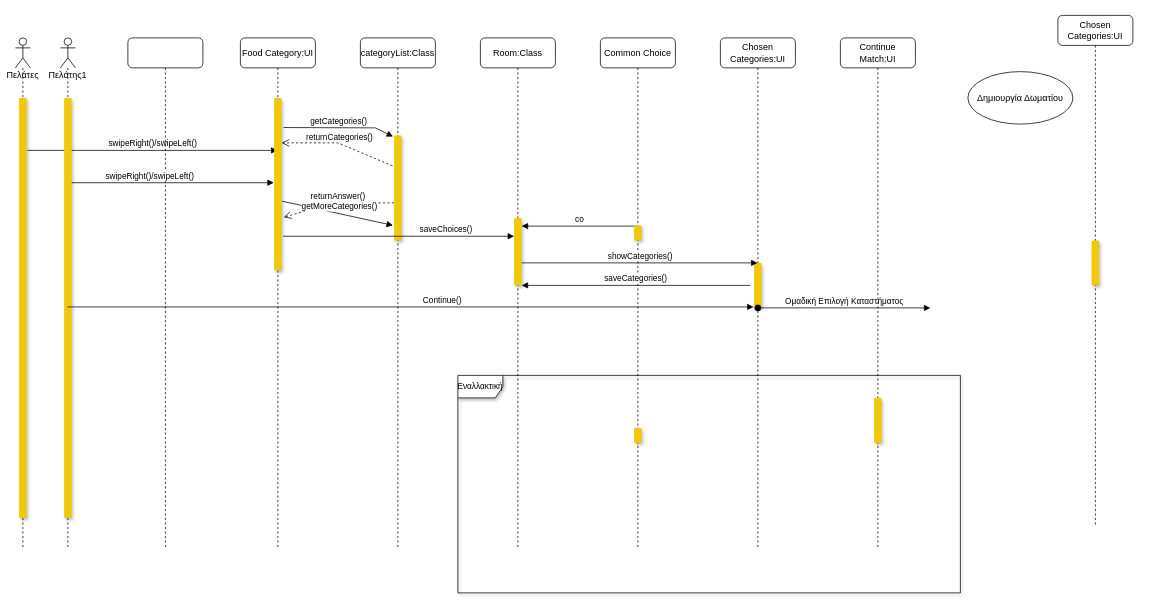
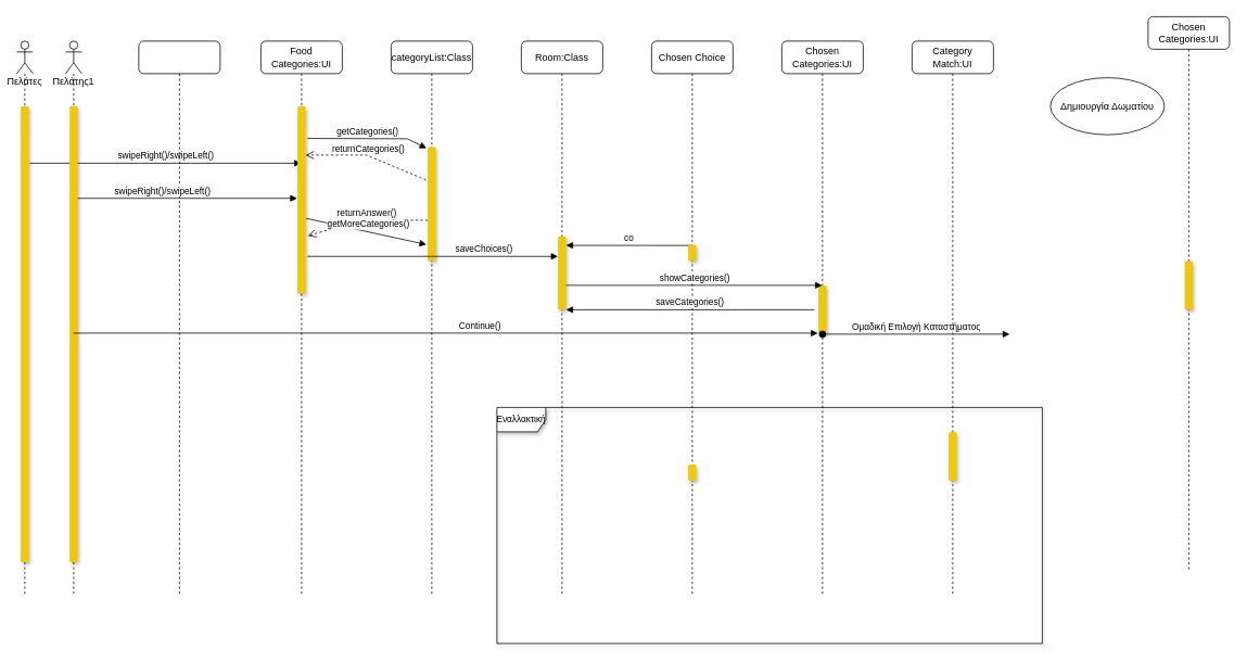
- <mxCell id="6" value="Food Category:UI" style="shape=umlLifeline;perimeter=lifelinePerimeter;whiteSpace=wrap;html=1;container=1;collapsible=0;recursiveResize=0;outlineConnect=0;rounded=1;shadow=0;fillColor=#FFFFFF;" parent="1" vertex="1"><mxGeometry x="320" y="50" width="100" height="680" as="geometry" /></mxCell>
+ <mxCell id="6" value="Food Categories:UI" style="shape=umlLifeline;perimeter=lifelinePerimeter;whiteSpace=wrap;html=1;container=1;collapsible=0;recursiveResize=0;outlineConnect=0;rounded=1;shadow=0;fillColor=#FFFFFF;" parent="1" vertex="1"><mxGeometry x="320" y="50" width="100" height="680" as="geometry" /></mxCell>
- <mxCell id="13" value="Common Choice" style="shape=umlLifeline;perimeter=lifelinePerimeter;whiteSpace=wrap;html=1;container=1;collapsible=0;recursiveResize=0;outlineConnect=0;rounded=1;shadow=0;fillColor=#FFFFFF;" parent="1" vertex="1"><mxGeometry x="800" y="50" width="100" height="680" as="geometry" /></mxCell>
+ <mxCell id="13" value="Chosen Choice" style="shape=umlLifeline;perimeter=lifelinePerimeter;whiteSpace=wrap;html=1;container=1;collapsible=0;recursiveResize=0;outlineConnect=0;rounded=1;shadow=0;fillColor=#FFFFFF;" parent="1" vertex="1"><mxGeometry x="800" y="50" width="100" height="680" as="geometry" /></mxCell>
- <mxCell id="28" value="Continue Match:UI" style="shape=umlLifeline;perimeter=lifelinePerimeter;whiteSpace=wrap;html=1;container=1;collapsible=0;recursiveResize=0;outlineConnect=0;rounded=1;shadow=0;fillColor=#FFFFFF;" parent="1" vertex="1"><mxGeometry x="1120" y="50" width="100" height="680" as="geometry" /></mxCell>
+ <mxCell id="28" value="Category Match:UI" style="shape=umlLifeline;perimeter=lifelinePerimeter;whiteSpace=wrap;html=1;container=1;collapsible=0;recursiveResize=0;outlineConnect=0;rounded=1;shadow=0;fillColor=#FFFFFF;" parent="1" vertex="1"><mxGeometry x="1120" y="50" width="100" height="680" as="geometry" /></mxCell>
